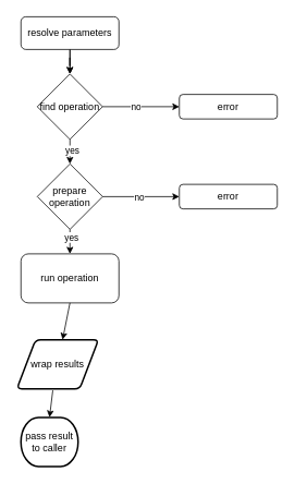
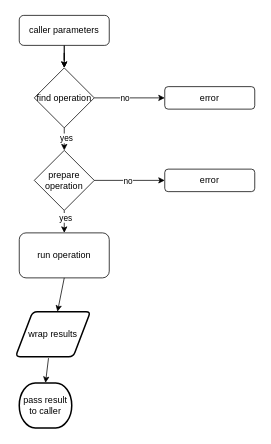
- <mxCell id="3" value="resolve parameters" style="rounded=1;whiteSpace=wrap;html=1;fontSize=12;glass=0;strokeWidth=1;shadow=0;" vertex="1" parent="1"><mxGeometry x="25" y="20" width="120" height="40" as="geometry" /></mxCell>
+ <mxCell id="3" value="caller parameters" style="rounded=1;whiteSpace=wrap;html=1;fontSize=12;glass=0;strokeWidth=1;shadow=0;" vertex="1" parent="1"><mxGeometry x="25" y="20" width="120" height="40" as="geometry" /></mxCell>
